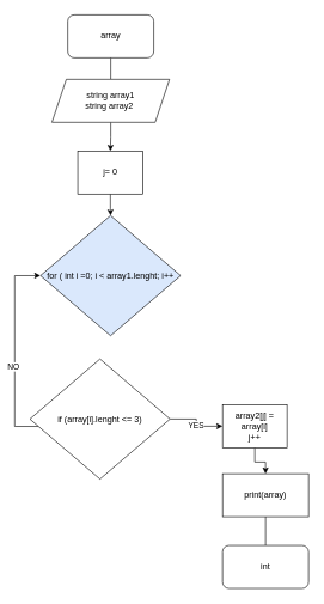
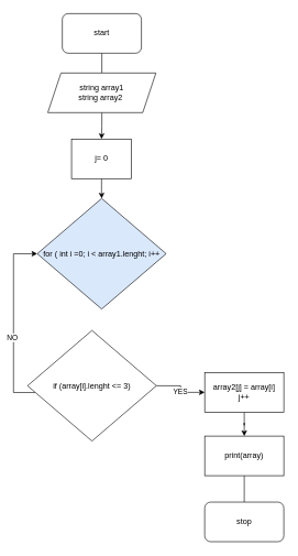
- <mxCell id="3" value="array" style="rounded=1;whiteSpace=wrap;html=1;" parent="1" vertex="1"><mxGeometry x="94" y="20" width="120" height="60" as="geometry" /></mxCell>
+ <mxCell id="3" value="start" style="rounded=1;whiteSpace=wrap;html=1;" parent="1" vertex="1"><mxGeometry x="94" y="20" width="120" height="60" as="geometry" /></mxCell>
- <mxCell id="13" value="array2[j] = array[i]&lt;br&gt;j++" style="rounded=0;whiteSpace=wrap;html=1;" parent="1" vertex="1"><mxGeometry x="310" y="563.75" width="90" height="60" as="geometry" /></mxCell>
+ <mxCell id="13" value="array2[j] = array[i]&lt;br&gt;j++" style="rounded=0;whiteSpace=wrap;html=1;" parent="1" vertex="1"><mxGeometry x="310" y="563.75" width="120" height="60" as="geometry" /></mxCell>
- <mxCell id="16" value="int" style="rounded=1;whiteSpace=wrap;html=1;" parent="1" vertex="1"><mxGeometry x="310" y="760" width="120" height="60" as="geometry" /></mxCell>
+ <mxCell id="16" value="stop" style="rounded=1;whiteSpace=wrap;html=1;" parent="1" vertex="1"><mxGeometry x="310" y="760" width="120" height="60" as="geometry" /></mxCell>
